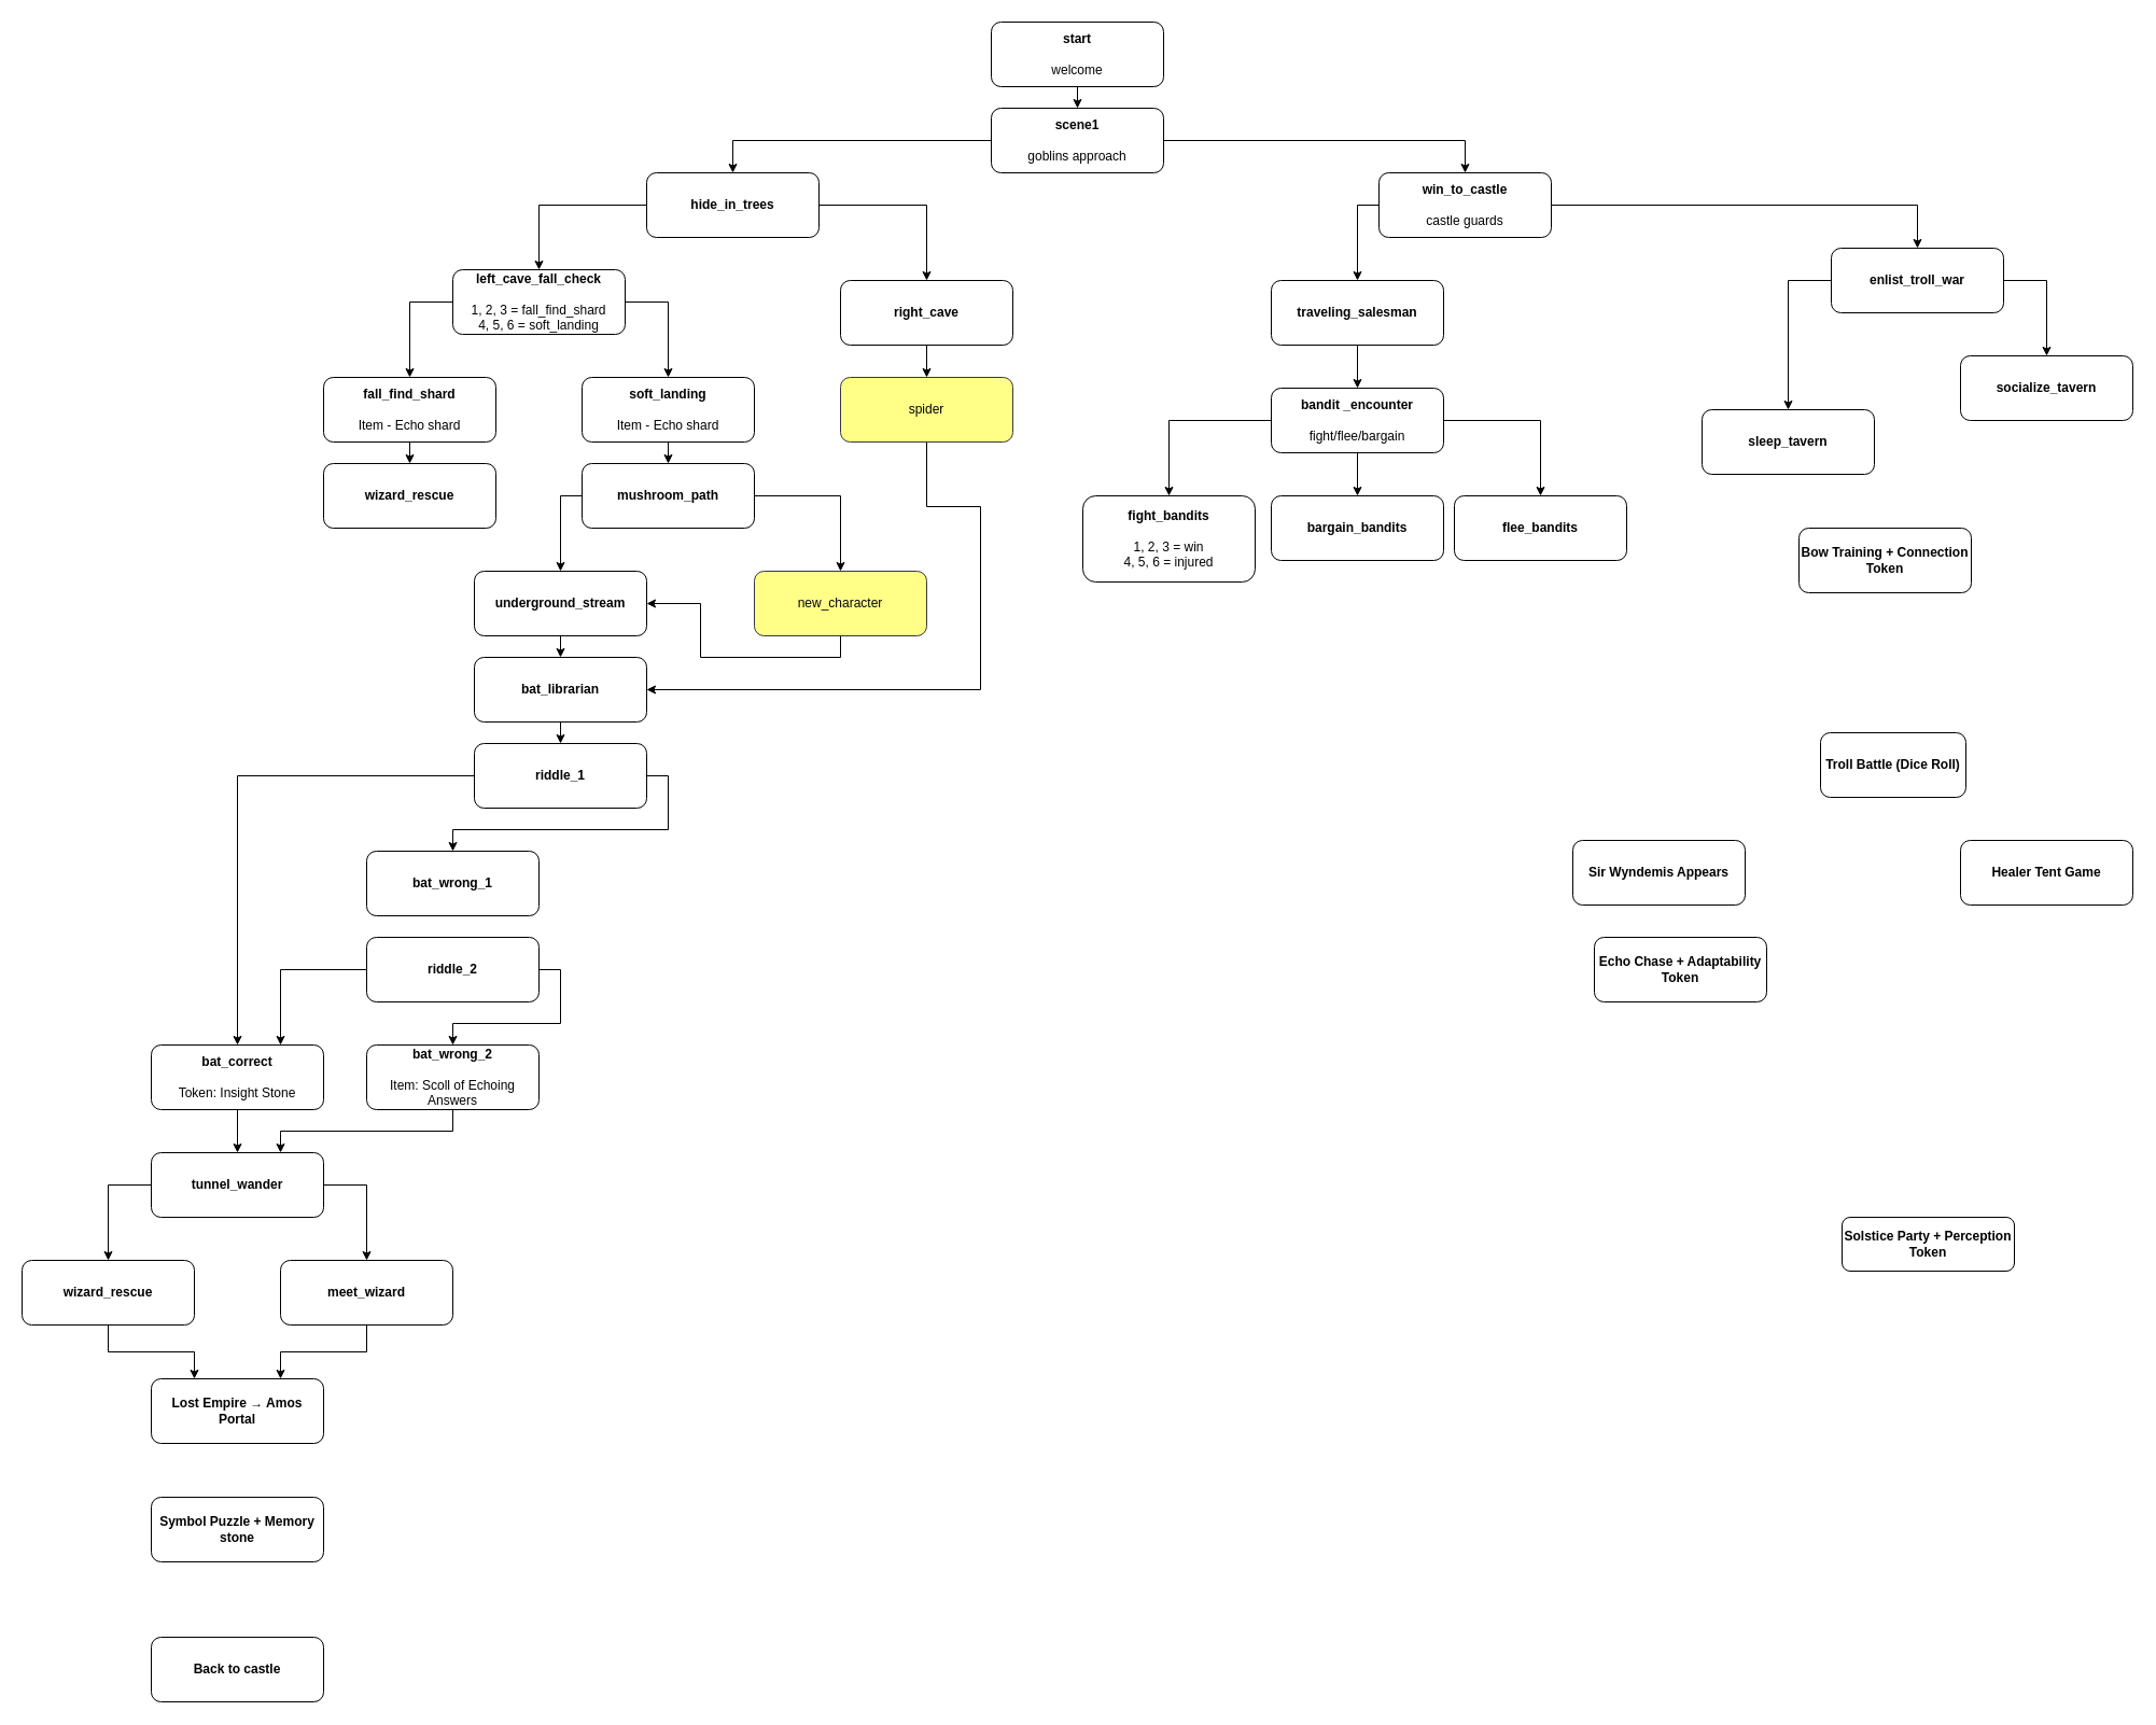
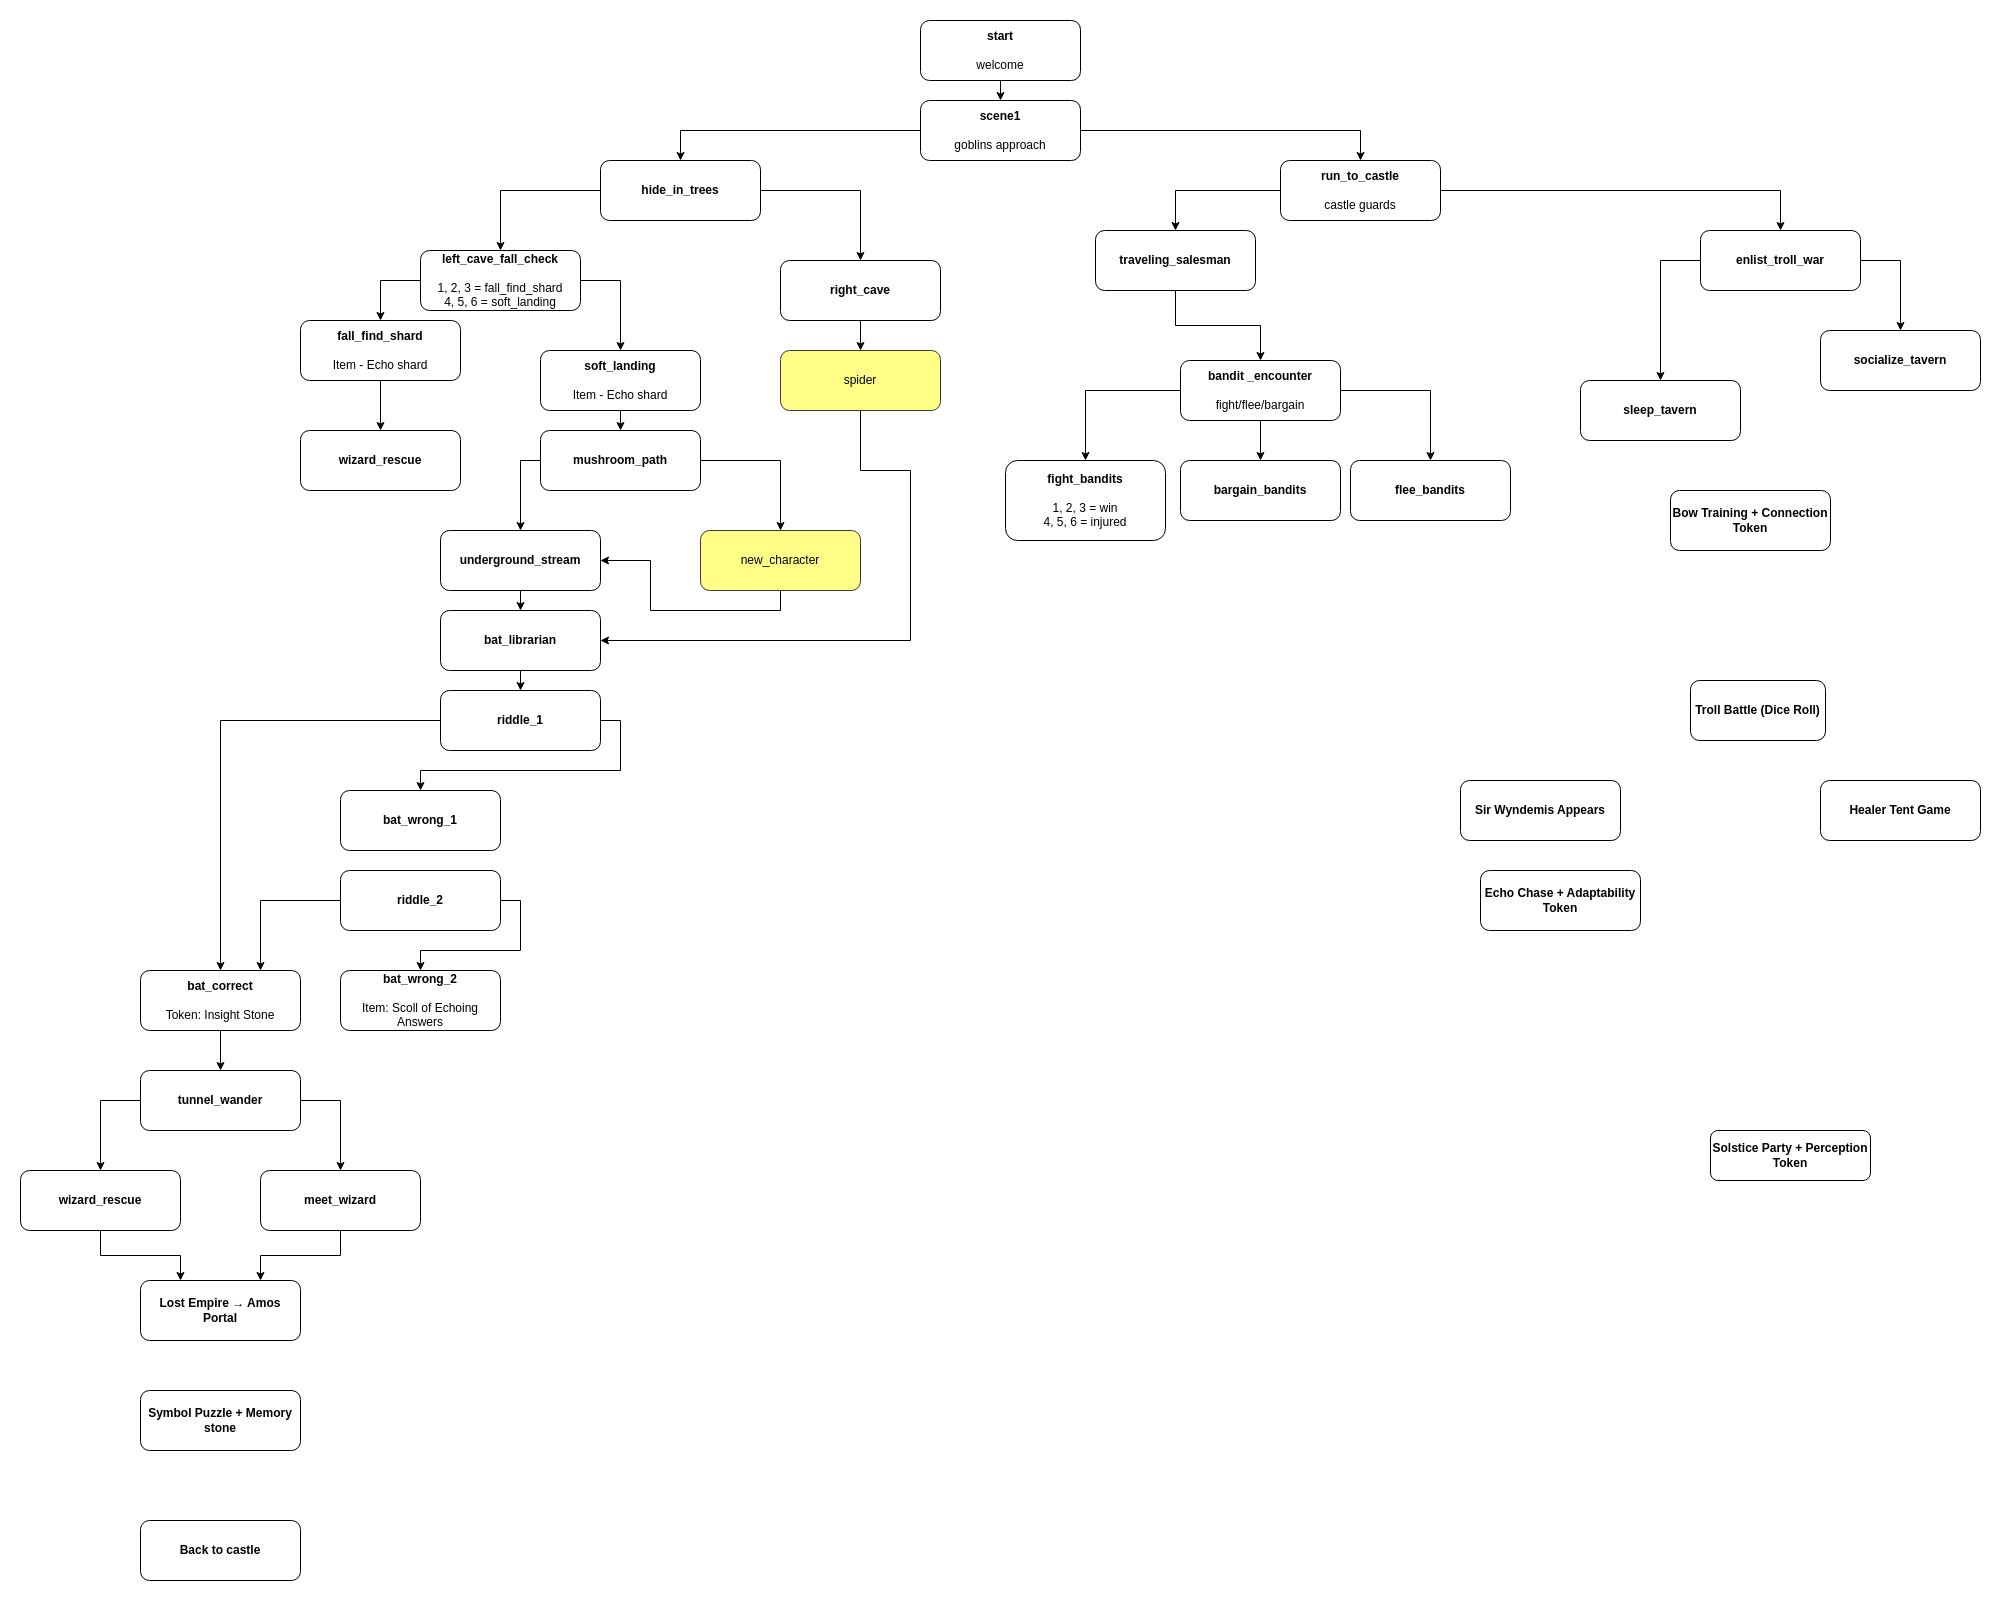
- <mxCell id="26" value="&lt;b&gt;win_to_castle&lt;/b&gt;&lt;div&gt;&lt;b&gt;&lt;br&gt;&lt;/b&gt;&lt;/div&gt;&lt;div&gt;castle guards&lt;/div&gt;" style="shape=rectangle;whiteSpace=wrap;html=1;rounded=1;" parent="1" vertex="1"><mxGeometry x="1280" y="160" width="160" height="60" as="geometry" /></mxCell>
+ <mxCell id="26" value="&lt;b&gt;run_to_castle&lt;/b&gt;&lt;div&gt;&lt;b&gt;&lt;br&gt;&lt;/b&gt;&lt;/div&gt;&lt;div&gt;castle guards&lt;/div&gt;" style="shape=rectangle;whiteSpace=wrap;html=1;rounded=1;" parent="1" vertex="1"><mxGeometry x="1280" y="160" width="160" height="60" as="geometry" /></mxCell>
- <mxCell id="28" value="traveling_salesman" style="shape=rectangle;whiteSpace=wrap;html=1;rounded=1;fontStyle=1" parent="1" vertex="1"><mxGeometry x="1180" y="260" width="160" height="60" as="geometry" /></mxCell>
+ <mxCell id="28" value="traveling_salesman" style="shape=rectangle;whiteSpace=wrap;html=1;rounded=1;fontStyle=1" parent="1" vertex="1"><mxGeometry x="1095" y="230" width="160" height="60" as="geometry" /></mxCell>
- <mxCell id="13" value="fall_find_shard&lt;div&gt;&lt;br&gt;&lt;/div&gt;&lt;div&gt;&lt;span style=&quot;font-weight: 400;&quot;&gt;Item - Echo shard&lt;/span&gt;&lt;/div&gt;" style="shape=rectangle;whiteSpace=wrap;html=1;rounded=1;fontStyle=1" parent="1" vertex="1"><mxGeometry x="300" y="350" width="160" height="60" as="geometry" /></mxCell>
+ <mxCell id="13" value="fall_find_shard&lt;div&gt;&lt;br&gt;&lt;/div&gt;&lt;div&gt;&lt;span style=&quot;font-weight: 400;&quot;&gt;Item - Echo shard&lt;/span&gt;&lt;/div&gt;" style="shape=rectangle;whiteSpace=wrap;html=1;rounded=1;fontStyle=1" parent="1" vertex="1"><mxGeometry x="300" y="320" width="160" height="60" as="geometry" /></mxCell>
- <mxCell id="61" style="edgeStyle=orthogonalEdgeStyle;rounded=0;orthogonalLoop=1;jettySize=auto;html=1;exitX=0.5;exitY=1;exitDx=0;exitDy=0;entryX=0.75;entryY=0;entryDx=0;entryDy=0;" parent="1" source="62" target="65" edge="1"><mxGeometry relative="1" as="geometry" /></mxCell>
